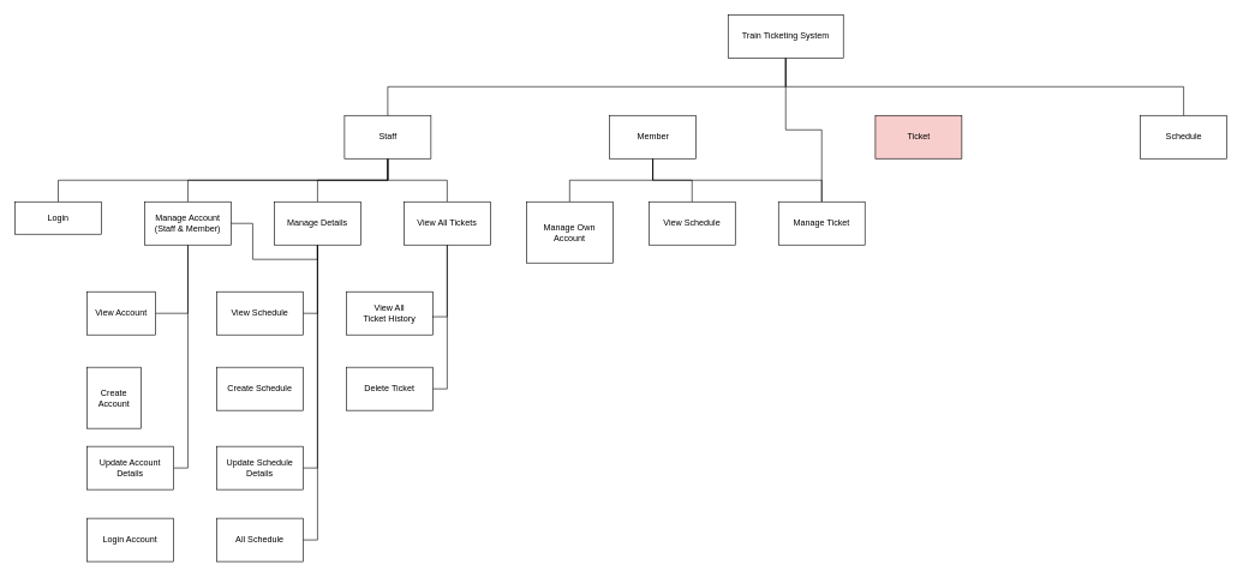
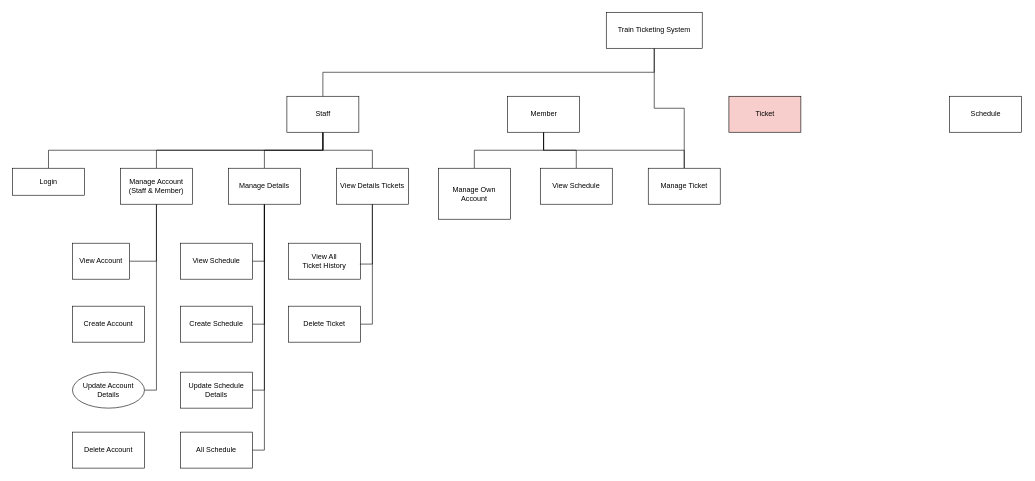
- <mxCell id="15" style="edgeStyle=orthogonalEdgeStyle;rounded=0;orthogonalLoop=1;jettySize=auto;html=1;exitX=0.5;exitY=1;exitDx=0;exitDy=0;entryX=0.5;entryY=0;entryDx=0;entryDy=0;endArrow=none;endFill=0;" edge="1" parent="1" source="16" target="12"><mxGeometry relative="1" as="geometry" /></mxCell>
- <mxCell id="26" value="View All Tickets" style="rounded=0;whiteSpace=wrap;html=1;" vertex="1" parent="1"><mxGeometry x="560" y="280" width="120" height="60" as="geometry" /></mxCell>
+ <mxCell id="26" value="View Details Tickets" style="rounded=0;whiteSpace=wrap;html=1;" vertex="1" parent="1"><mxGeometry x="560" y="280" width="120" height="60" as="geometry" /></mxCell>
- <mxCell id="21" style="edgeStyle=orthogonalEdgeStyle;rounded=0;orthogonalLoop=1;jettySize=auto;html=1;exitX=0.5;exitY=1;exitDx=0;exitDy=0;endArrow=none;endFill=0;" edge="1" parent="1" source="24" target="19"><mxGeometry relative="1" as="geometry" /></mxCell>
+ <mxCell id="21" style="edgeStyle=orthogonalEdgeStyle;rounded=0;orthogonalLoop=1;jettySize=auto;html=1;exitX=0.5;exitY=1;exitDx=0;exitDy=0;entryX=1;entryY=0.5;entryDx=0;entryDy=0;endArrow=none;endFill=0;" edge="1" parent="1" source="24" target="33"><mxGeometry relative="1" as="geometry" /></mxCell>
- <mxCell id="28" value="Create Account" style="rounded=0;whiteSpace=wrap;html=1;" vertex="1" parent="1"><mxGeometry x="120" y="510" width="75" height="85" as="geometry" /></mxCell>
+ <mxCell id="28" value="Create Account" style="rounded=0;whiteSpace=wrap;html=1;" vertex="1" parent="1"><mxGeometry x="120" y="510" width="120" height="60" as="geometry" /></mxCell>
- <mxCell id="30" value="Update Account Details" style="rounded=0;whiteSpace=wrap;html=1;" vertex="1" parent="1"><mxGeometry x="120" y="620" width="120" height="60" as="geometry" /></mxCell>
+ <mxCell id="30" value="Update Account Details" style="ellipse;whiteSpace=wrap;html=1;" vertex="1" parent="1"><mxGeometry x="120" y="620" width="120" height="60" as="geometry" /></mxCell>
- <mxCell id="29" value="Login Account" style="rounded=0;whiteSpace=wrap;html=1;" vertex="1" parent="1"><mxGeometry x="120" y="720" width="120" height="60" as="geometry" /></mxCell>
+ <mxCell id="29" value="Delete Account" style="rounded=0;whiteSpace=wrap;html=1;" vertex="1" parent="1"><mxGeometry x="120" y="720" width="120" height="60" as="geometry" /></mxCell>
